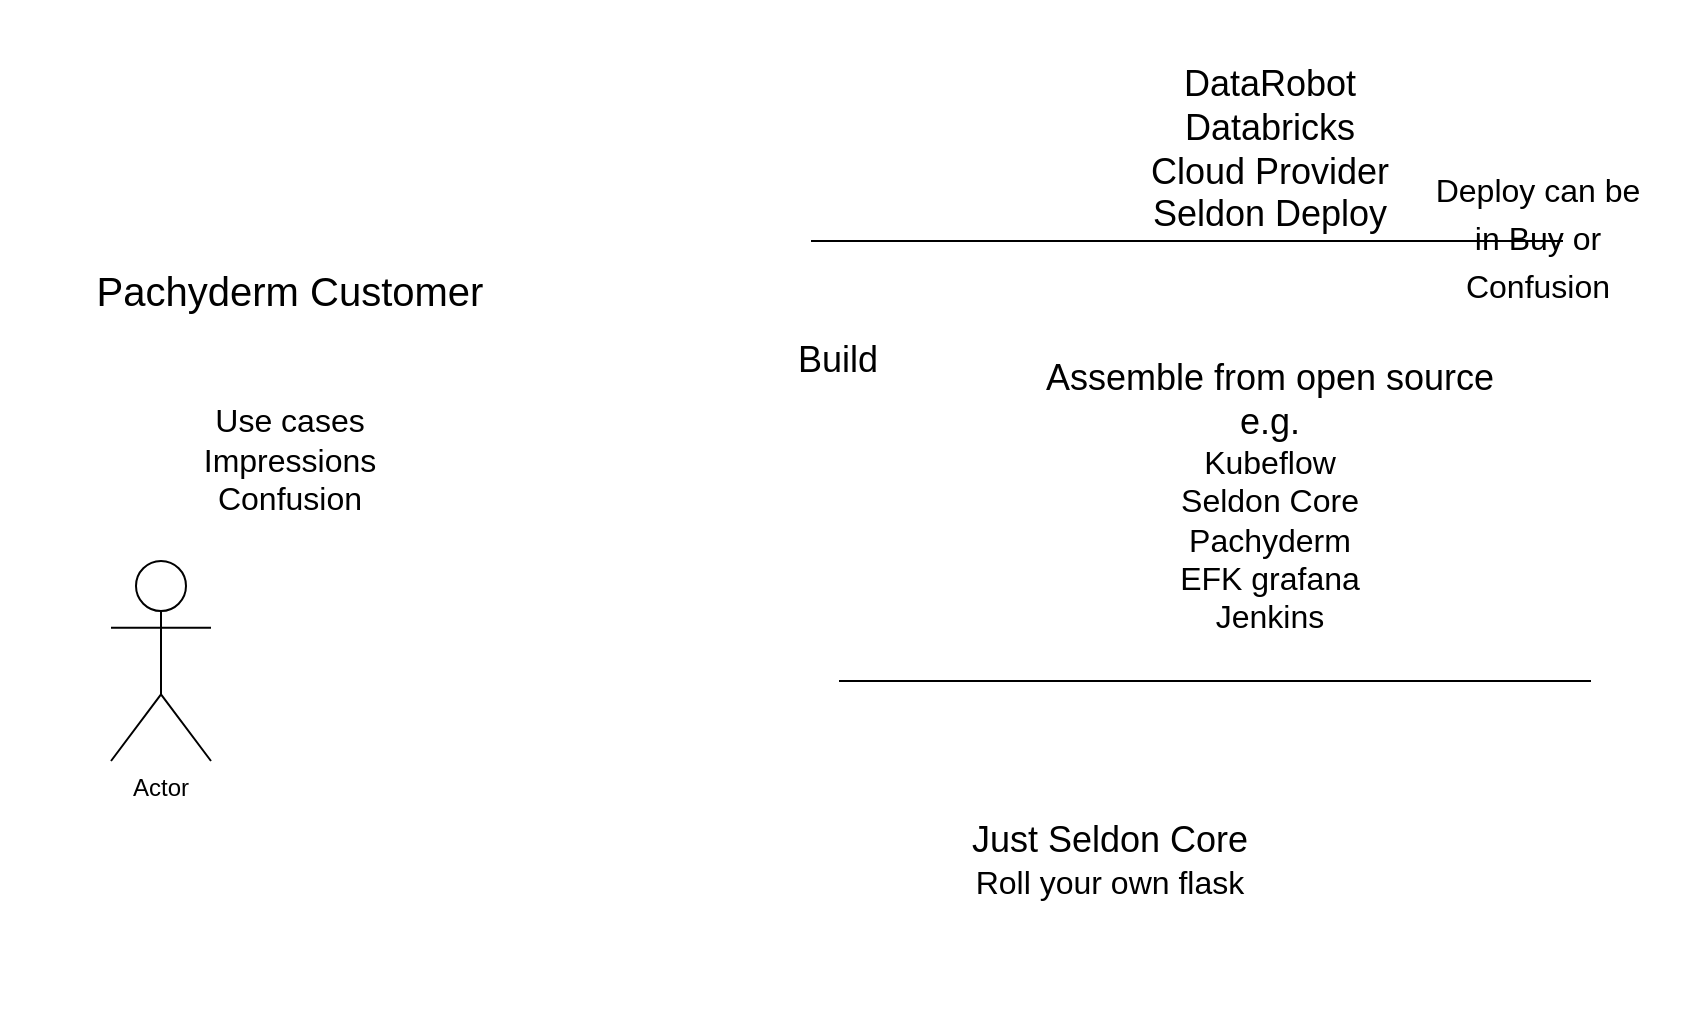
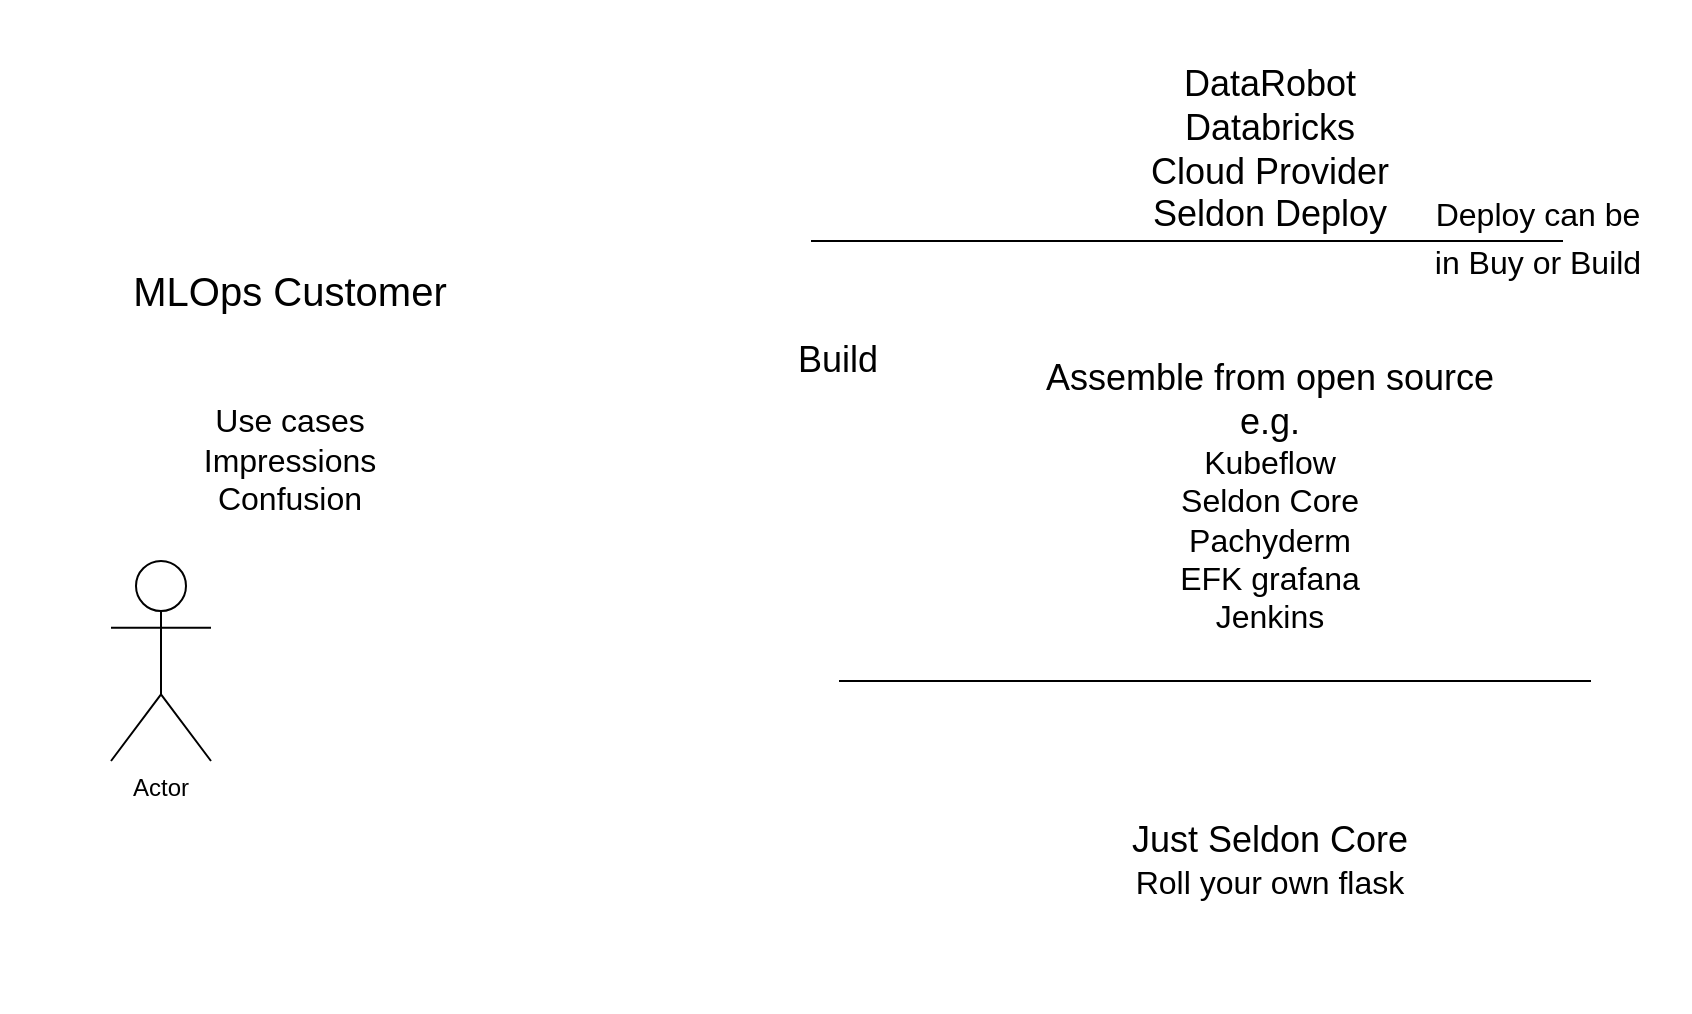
- <mxCell id="10" value="&lt;font style=&quot;font-size: 16px&quot;&gt;Deploy can be in Buy or Confusion&lt;/font&gt;" style="text;html=1;strokeColor=none;fillColor=none;align=center;verticalAlign=middle;whiteSpace=wrap;rounded=0;fontSize=20;" vertex="1" parent="1"><mxGeometry x="714" y="87" width="110" height="60" as="geometry" /></mxCell>
+ <mxCell id="10" value="&lt;font style=&quot;font-size: 16px&quot;&gt;Deploy can be in Buy or Build&lt;/font&gt;" style="text;html=1;strokeColor=none;fillColor=none;align=center;verticalAlign=middle;whiteSpace=wrap;rounded=0;fontSize=20;" vertex="1" parent="1"><mxGeometry x="714" y="87" width="110" height="60" as="geometry" /></mxCell>
- <mxCell id="4" value="&lt;font style=&quot;font-size: 20px&quot;&gt;Pachyderm Customer&lt;/font&gt;" style="text;html=1;strokeColor=none;fillColor=none;align=center;verticalAlign=middle;whiteSpace=wrap;rounded=0;fontSize=20;" vertex="1" parent="1"><mxGeometry x="20" y="120" width="250" height="50" as="geometry" /></mxCell>
+ <mxCell id="4" value="&lt;font style=&quot;font-size: 20px&quot;&gt;MLOps Customer&lt;/font&gt;" style="text;html=1;strokeColor=none;fillColor=none;align=center;verticalAlign=middle;whiteSpace=wrap;rounded=0;fontSize=20;" vertex="1" parent="1"><mxGeometry x="20" y="120" width="250" height="50" as="geometry" /></mxCell>
- <mxCell id="11" value="&lt;span style=&quot;font-size: 18px&quot;&gt;Just Seldon Core&lt;br&gt;&lt;/span&gt;Roll your own flask" style="text;html=1;strokeColor=none;fillColor=none;align=center;verticalAlign=middle;whiteSpace=wrap;rounded=0;fontSize=16;" vertex="1" parent="1"><mxGeometry x="385" y="375" width="340" height="110" as="geometry" /></mxCell>
+ <mxCell id="11" value="&lt;span style=&quot;font-size: 18px&quot;&gt;Just Seldon Core&lt;br&gt;&lt;/span&gt;Roll your own flask" style="text;html=1;strokeColor=none;fillColor=none;align=center;verticalAlign=middle;whiteSpace=wrap;rounded=0;fontSize=16;" vertex="1" parent="1"><mxGeometry x="465" y="375" width="340" height="110" as="geometry" /></mxCell>
